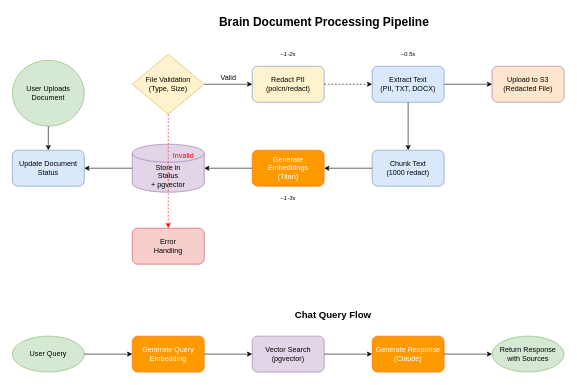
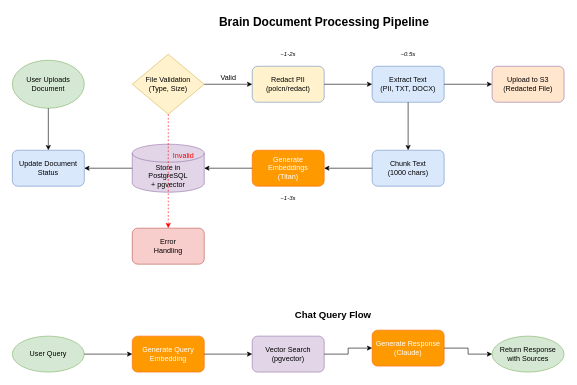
- <mxCell id="22" style="edgeStyle=orthogonalEdgeStyle;rounded=0;orthogonalLoop=1;jettySize=auto;html=1;dashed=1;" edge="1" parent="1" source="5" target="6"><mxGeometry relative="1" as="geometry" /></mxCell>
+ <mxCell id="22" style="edgeStyle=orthogonalEdgeStyle;rounded=0;orthogonalLoop=1;jettySize=auto;html=1;" edge="1" parent="1" source="5" target="6"><mxGeometry relative="1" as="geometry" /></mxCell>
- <mxCell id="3" value="User Uploads&lt;br&gt;Document" style="ellipse;whiteSpace=wrap;html=1;fillColor=#d5e8d4;strokeColor=#82b366;" vertex="1" parent="1"><mxGeometry x="20" y="100" width="120" height="110" as="geometry" /></mxCell>
+ <mxCell id="3" value="User Uploads&lt;br&gt;Document" style="ellipse;whiteSpace=wrap;html=1;fillColor=#d5e8d4;strokeColor=#82b366;" vertex="1" parent="1"><mxGeometry x="20" y="100" width="120" height="80" as="geometry" /></mxCell>
- <mxCell id="8" value="Chunk Text&lt;br&gt;(1000 redact)" style="rounded=1;whiteSpace=wrap;html=1;fillColor=#dae8fc;strokeColor=#6c8ebf;" vertex="1" parent="1"><mxGeometry x="620" y="250" width="120" height="60" as="geometry" /></mxCell>
+ <mxCell id="8" value="Chunk Text&lt;br&gt;(1000 chars)" style="rounded=1;whiteSpace=wrap;html=1;fillColor=#dae8fc;strokeColor=#6c8ebf;" vertex="1" parent="1"><mxGeometry x="620" y="250" width="120" height="60" as="geometry" /></mxCell>
- <mxCell id="10" value="Store in&lt;br&gt;Status&lt;br&gt;+ pgvector" style="shape=cylinder3;whiteSpace=wrap;html=1;boundedLbl=1;backgroundOutline=1;size=15;fillColor=#e1d5e7;strokeColor=#9673a6;" vertex="1" parent="1"><mxGeometry x="220" y="240" width="120" height="80" as="geometry" /></mxCell>
+ <mxCell id="10" value="Store in&lt;br&gt;PostgreSQL&lt;br&gt;+ pgvector" style="shape=cylinder3;whiteSpace=wrap;html=1;boundedLbl=1;backgroundOutline=1;size=15;fillColor=#e1d5e7;strokeColor=#9673a6;" vertex="1" parent="1"><mxGeometry x="220" y="240" width="120" height="80" as="geometry" /></mxCell>
- <mxCell id="17" value="Generate Response&lt;br&gt;(Claude)" style="rounded=1;whiteSpace=wrap;html=1;fillColor=#FF9900;strokeColor=#FF6600;fontColor=#FFFFFF;" vertex="1" parent="1"><mxGeometry x="620" y="560" width="120" height="60" as="geometry" /></mxCell>
+ <mxCell id="17" value="Generate Response&lt;br&gt;(Claude)" style="rounded=1;whiteSpace=wrap;html=1;fillColor=#FF9900;strokeColor=#FF6600;fontColor=#FFFFFF;" vertex="1" parent="1"><mxGeometry x="620" y="550" width="120" height="60" as="geometry" /></mxCell>
